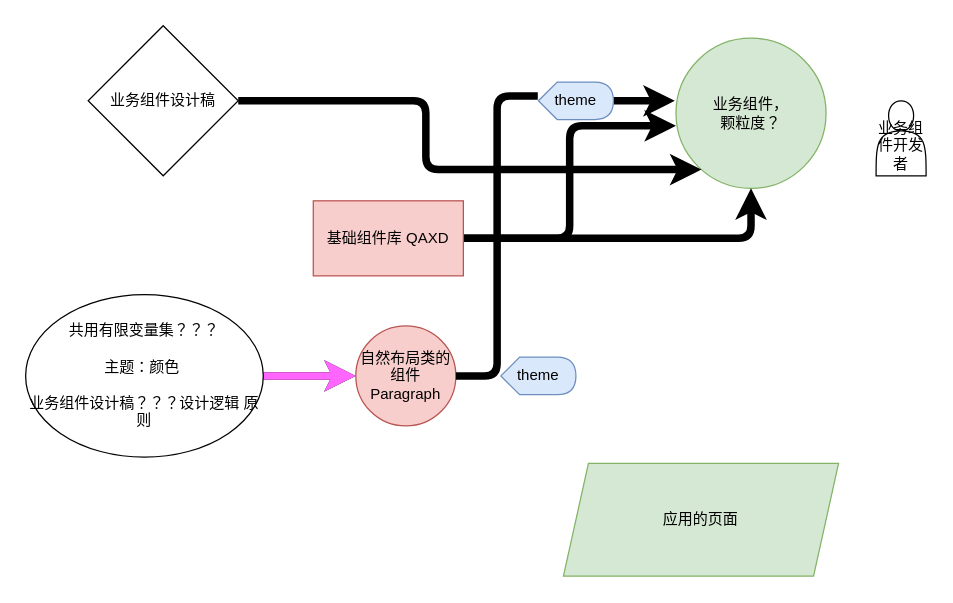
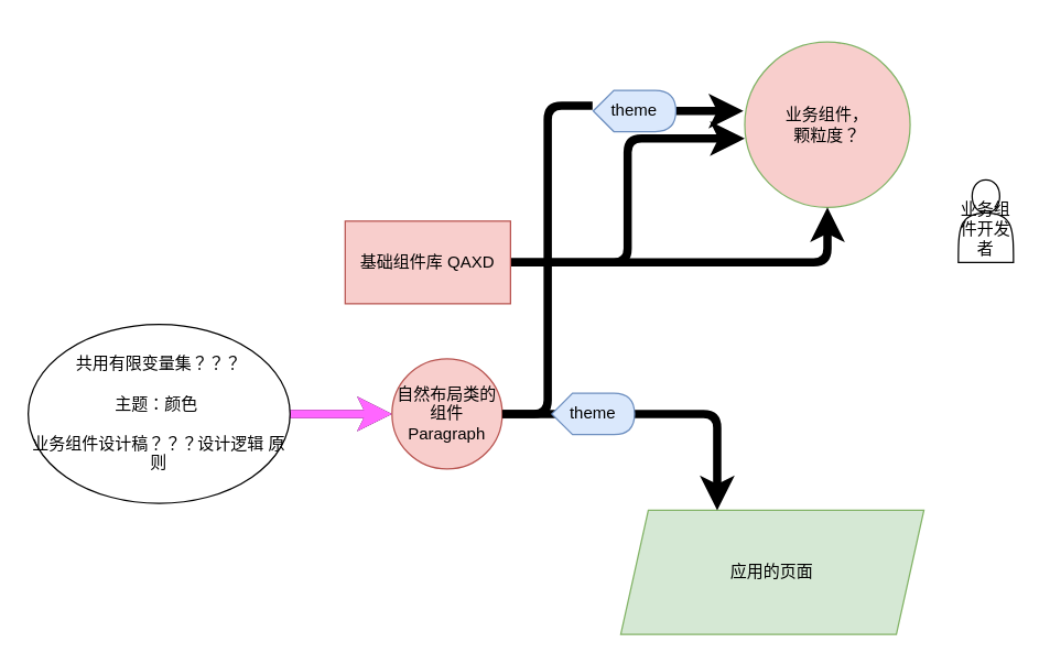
- <mxCell id="8" value="业务组件设计稿" style="rhombus;whiteSpace=wrap;html=1;" parent="1" vertex="1"><mxGeometry x="70" y="20" width="120" height="120" as="geometry" /></mxCell>
- <mxCell id="5" value="业务组件，&lt;br&gt;颗粒度？" style="ellipse;whiteSpace=wrap;html=1;aspect=fixed;fillColor=#d5e8d4;strokeColor=#82b366;" parent="1" vertex="1"><mxGeometry x="540" y="30" width="120" height="120" as="geometry" /></mxCell>
+ <mxCell id="5" value="业务组件，&lt;br&gt;颗粒度？" style="ellipse;whiteSpace=wrap;html=1;aspect=fixed;fillColor=#f8cecc;strokeColor=#82b366;" parent="1" vertex="1"><mxGeometry x="540" y="30" width="120" height="120" as="geometry" /></mxCell>
- <mxCell id="12" value="业务组件开发者" style="shape=actor;whiteSpace=wrap;html=1;verticalAlign=bottom;" vertex="1" parent="1"><mxGeometry x="700" y="80" width="40" height="60" as="geometry" /></mxCell>
+ <mxCell id="12" value="业务组件开发者" style="shape=actor;whiteSpace=wrap;html=1;verticalAlign=bottom;" vertex="1" parent="1"><mxGeometry x="695" y="130" width="40" height="60" as="geometry" /></mxCell>
- <mxCell id="7" style="edgeStyle=orthogonalEdgeStyle;rounded=1;orthogonalLoop=1;jettySize=auto;html=1;strokeWidth=6;" parent="1" source="8" target="5" edge="1"><mxGeometry relative="1" as="geometry"><Array as="points"><mxPoint x="340" y="80" /><mxPoint x="340" y="135" /></Array></mxGeometry></mxCell>
+ <mxCell id="9" style="edgeStyle=orthogonalEdgeStyle;rounded=1;orthogonalLoop=1;jettySize=auto;html=1;strokeWidth=6;" parent="1" source="11" target="6" edge="1"><mxGeometry relative="1" as="geometry"><Array as="points"><mxPoint x="520" y="300" /></Array></mxGeometry></mxCell>
